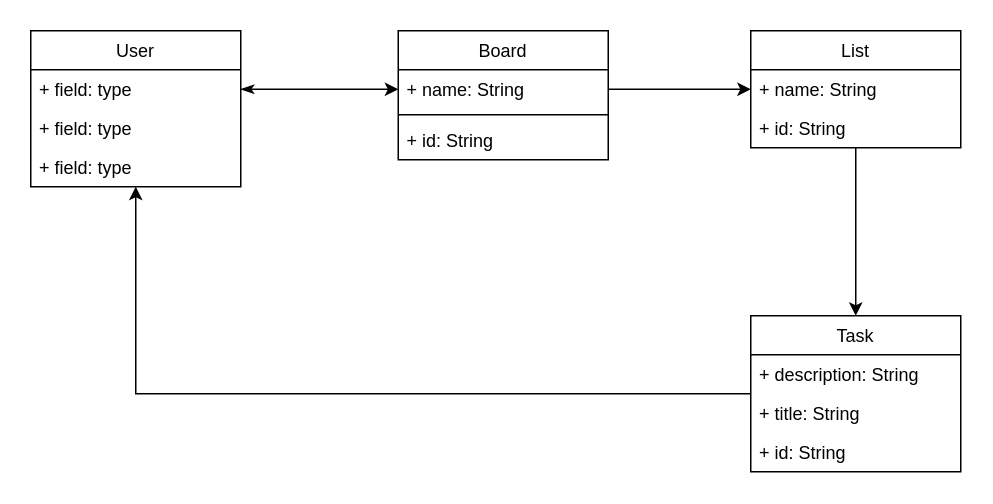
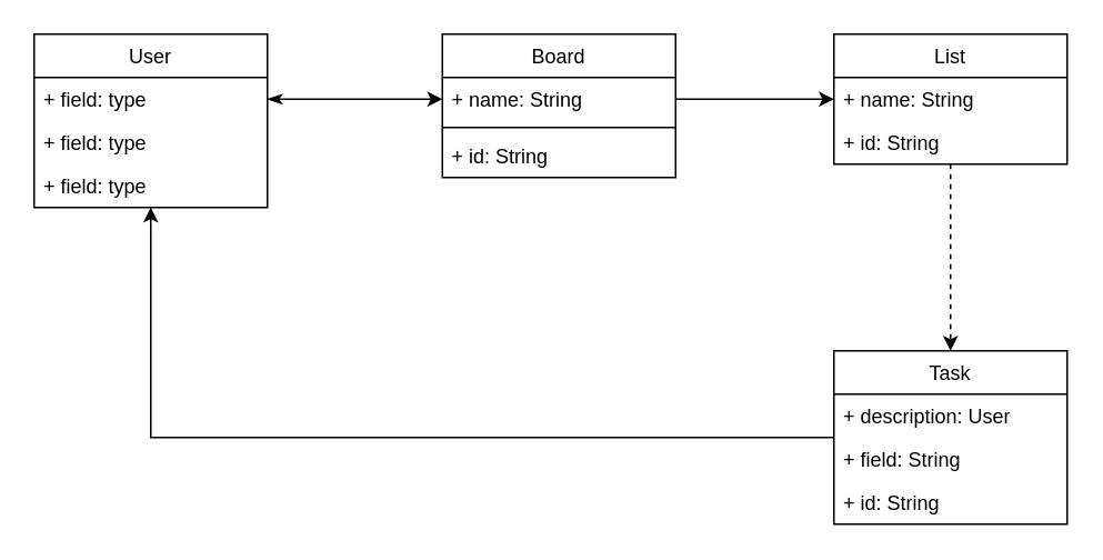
- <mxCell id="10" value="" style="edgeStyle=orthogonalEdgeStyle;rounded=0;orthogonalLoop=1;jettySize=auto;html=1;startArrow=none;startFill=0;entryX=0.5;entryY=0;entryDx=0;entryDy=0;" edge="1" parent="1" source="11" target="17"><mxGeometry relative="1" as="geometry" /></mxCell>
+ <mxCell id="10" value="" style="edgeStyle=orthogonalEdgeStyle;rounded=0;orthogonalLoop=1;jettySize=auto;html=1;startArrow=none;startFill=0;entryX=0.5;entryY=0;entryDx=0;entryDy=0;dashed=1;" edge="1" parent="1" source="11" target="17"><mxGeometry relative="1" as="geometry" /></mxCell>
- <mxCell id="18" value="+ description: String" style="text;strokeColor=none;fillColor=none;align=left;verticalAlign=top;spacingLeft=4;spacingRight=4;overflow=hidden;rotatable=0;points=[[0,0.5],[1,0.5]];portConstraint=eastwest;" vertex="1" parent="17"><mxGeometry y="26" width="140" height="26" as="geometry" /></mxCell>
+ <mxCell id="18" value="+ description: User" style="text;strokeColor=none;fillColor=none;align=left;verticalAlign=top;spacingLeft=4;spacingRight=4;overflow=hidden;rotatable=0;points=[[0,0.5],[1,0.5]];portConstraint=eastwest;" vertex="1" parent="17"><mxGeometry y="26" width="140" height="26" as="geometry" /></mxCell>
- <mxCell id="19" value="+ title: String " style="text;strokeColor=none;fillColor=none;align=left;verticalAlign=top;spacingLeft=4;spacingRight=4;overflow=hidden;rotatable=0;points=[[0,0.5],[1,0.5]];portConstraint=eastwest;" vertex="1" parent="17"><mxGeometry y="52" width="140" height="26" as="geometry" /></mxCell>
+ <mxCell id="19" value="+ field: String " style="text;strokeColor=none;fillColor=none;align=left;verticalAlign=top;spacingLeft=4;spacingRight=4;overflow=hidden;rotatable=0;points=[[0,0.5],[1,0.5]];portConstraint=eastwest;" vertex="1" parent="17"><mxGeometry y="52" width="140" height="26" as="geometry" /></mxCell>
